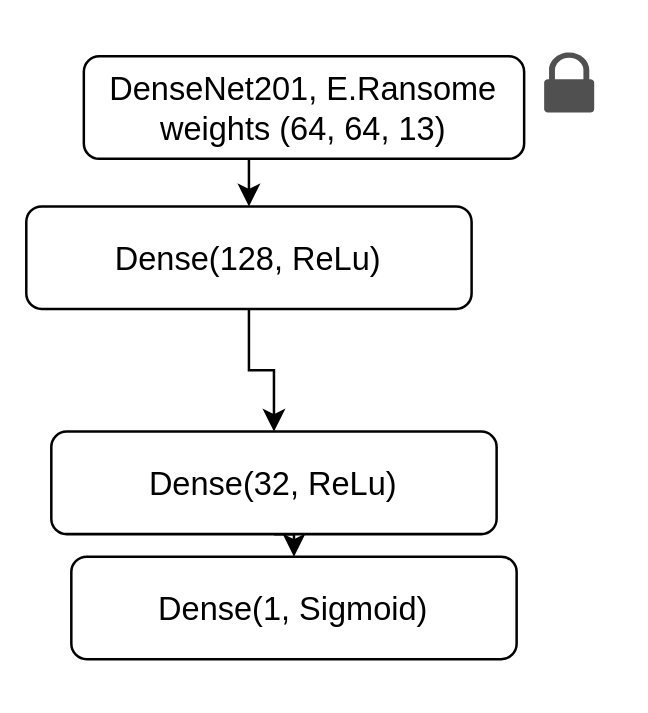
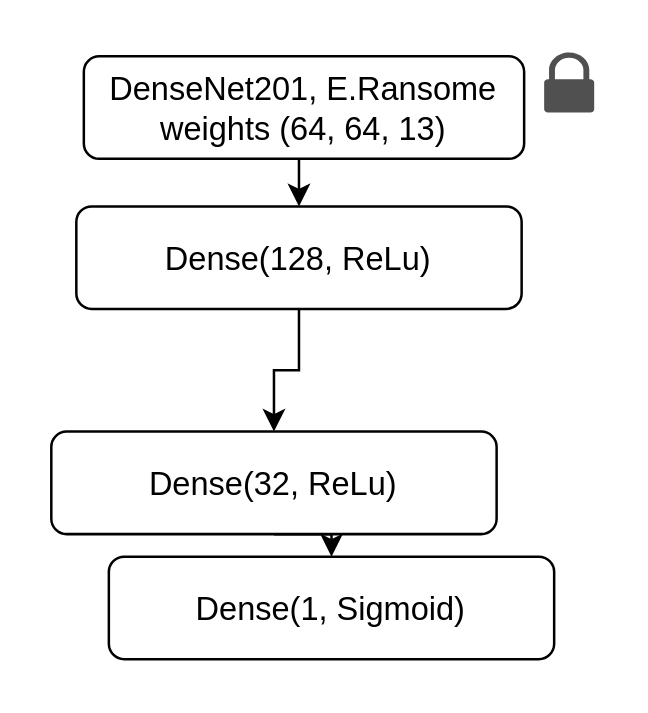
- <mxCell id="5" value="&lt;font style=&quot;font-size: 13px&quot;&gt;Dense(128, ReLu)&lt;/font&gt;" style="rounded=1;whiteSpace=wrap;html=1;" parent="1" vertex="1"><mxGeometry x="10" y="82" width="178" height="41" as="geometry" /></mxCell>
+ <mxCell id="5" value="&lt;font style=&quot;font-size: 13px&quot;&gt;Dense(128, ReLu)&lt;/font&gt;" style="rounded=1;whiteSpace=wrap;html=1;" parent="1" vertex="1"><mxGeometry x="30" y="82" width="178" height="41" as="geometry" /></mxCell>
- <mxCell id="8" value="&lt;font style=&quot;font-size: 13px&quot;&gt;Dense(1, Sigmoid)&lt;/font&gt;" style="rounded=1;whiteSpace=wrap;html=1;" parent="1" vertex="1"><mxGeometry x="28" y="222" width="178" height="41" as="geometry" /></mxCell>
+ <mxCell id="8" value="&lt;font style=&quot;font-size: 13px&quot;&gt;Dense(1, Sigmoid)&lt;/font&gt;" style="rounded=1;whiteSpace=wrap;html=1;" parent="1" vertex="1"><mxGeometry x="43" y="222" width="178" height="41" as="geometry" /></mxCell>
